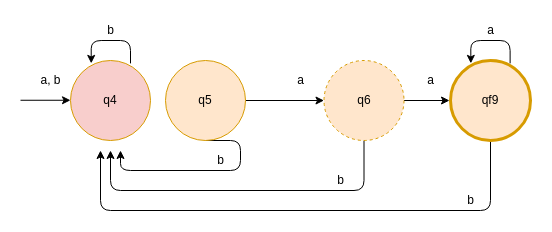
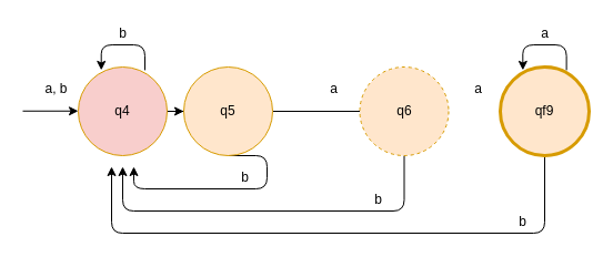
+ <mxCell id="2" style="edgeStyle=orthogonalEdgeStyle;rounded=0;orthogonalLoop=1;jettySize=auto;html=1;" edge="1" parent="1" source="3" target="6"><mxGeometry relative="1" as="geometry" /></mxCell>
- <mxCell id="4" style="edgeStyle=orthogonalEdgeStyle;rounded=0;orthogonalLoop=1;jettySize=auto;html=1;entryX=0;entryY=0.5;entryDx=0;entryDy=0;" edge="1" parent="1" source="6" target="9"><mxGeometry relative="1" as="geometry" /></mxCell>
+ <mxCell id="4" style="edgeStyle=orthogonalEdgeStyle;rounded=0;orthogonalLoop=1;jettySize=auto;html=1;entryX=0;entryY=0.5;entryDx=0;entryDy=0;endArrow=none;" edge="1" parent="1" source="6" target="9"><mxGeometry relative="1" as="geometry" /></mxCell>
- <mxCell id="7" style="edgeStyle=orthogonalEdgeStyle;rounded=0;orthogonalLoop=1;jettySize=auto;html=1;" edge="1" parent="1" source="9" target="11"><mxGeometry relative="1" as="geometry" /></mxCell>
